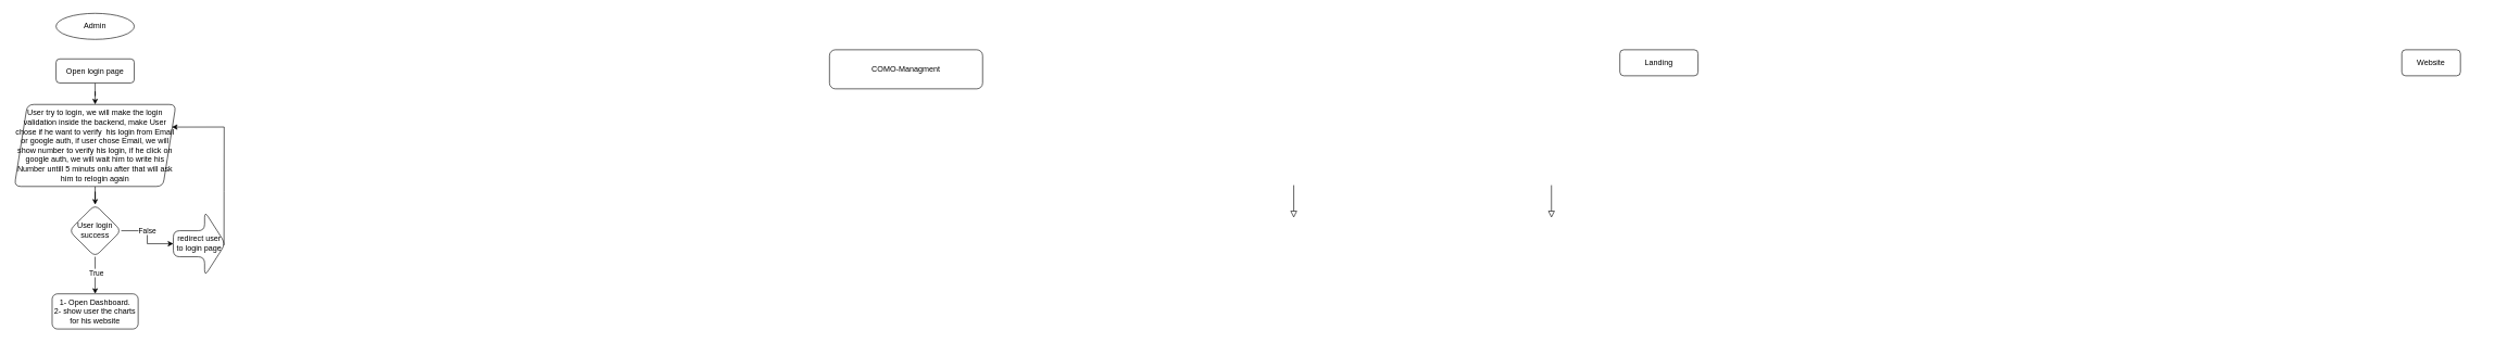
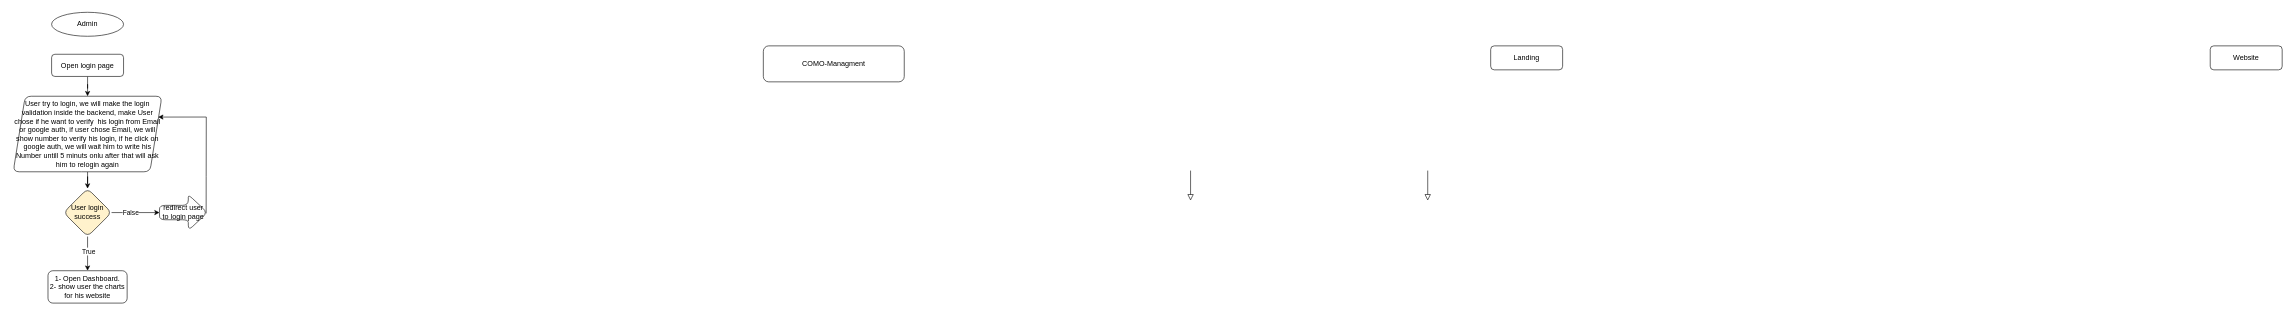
- <mxCell id="4" value="Website" style="rounded=1;whiteSpace=wrap;html=1;fontSize=12;glass=0;strokeWidth=1;shadow=0;" parent="1" vertex="1"><mxGeometry x="3684" y="76" width="90" height="40" as="geometry" /></mxCell>
+ <mxCell id="4" value="Website" style="rounded=1;whiteSpace=wrap;html=1;fontSize=12;glass=0;strokeWidth=1;shadow=0;" parent="1" vertex="1"><mxGeometry x="3684" y="76" width="120" height="40" as="geometry" /></mxCell>
- <mxCell id="16" value="User login success" style="rhombus;whiteSpace=wrap;html=1;rounded=1;glass=0;strokeWidth=1;shadow=0;" vertex="1" parent="1"><mxGeometry x="104" y="314" width="80" height="80" as="geometry" /></mxCell>
+ <mxCell id="16" value="User login success" style="rhombus;whiteSpace=wrap;html=1;rounded=1;glass=0;strokeWidth=1;shadow=0;fillColor=#fff2cc;" vertex="1" parent="1"><mxGeometry x="104" y="314" width="80" height="80" as="geometry" /></mxCell>
- <mxCell id="17" value="redirect user to login page" style="shape=singleArrow;whiteSpace=wrap;html=1;arrowWidth=0.4;arrowSize=0.4;rounded=1;glass=0;strokeWidth=1;shadow=0;" vertex="1" parent="1"><mxGeometry x="264" y="324" width="80" height="100" as="geometry" /></mxCell>
+ <mxCell id="17" value="redirect user to login page" style="shape=singleArrow;whiteSpace=wrap;html=1;arrowWidth=0.4;arrowSize=0.4;rounded=1;glass=0;strokeWidth=1;shadow=0;" vertex="1" parent="1"><mxGeometry x="264" y="324" width="80" height="60" as="geometry" /></mxCell>
